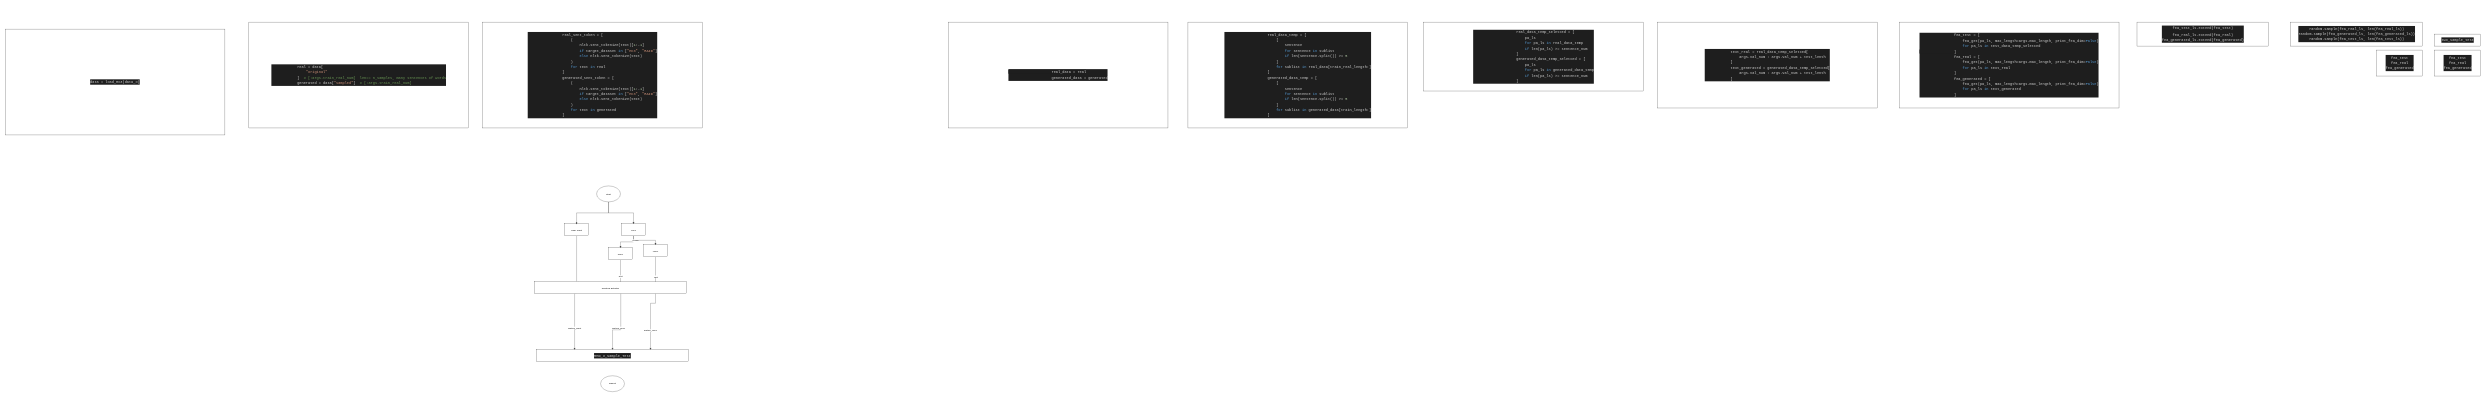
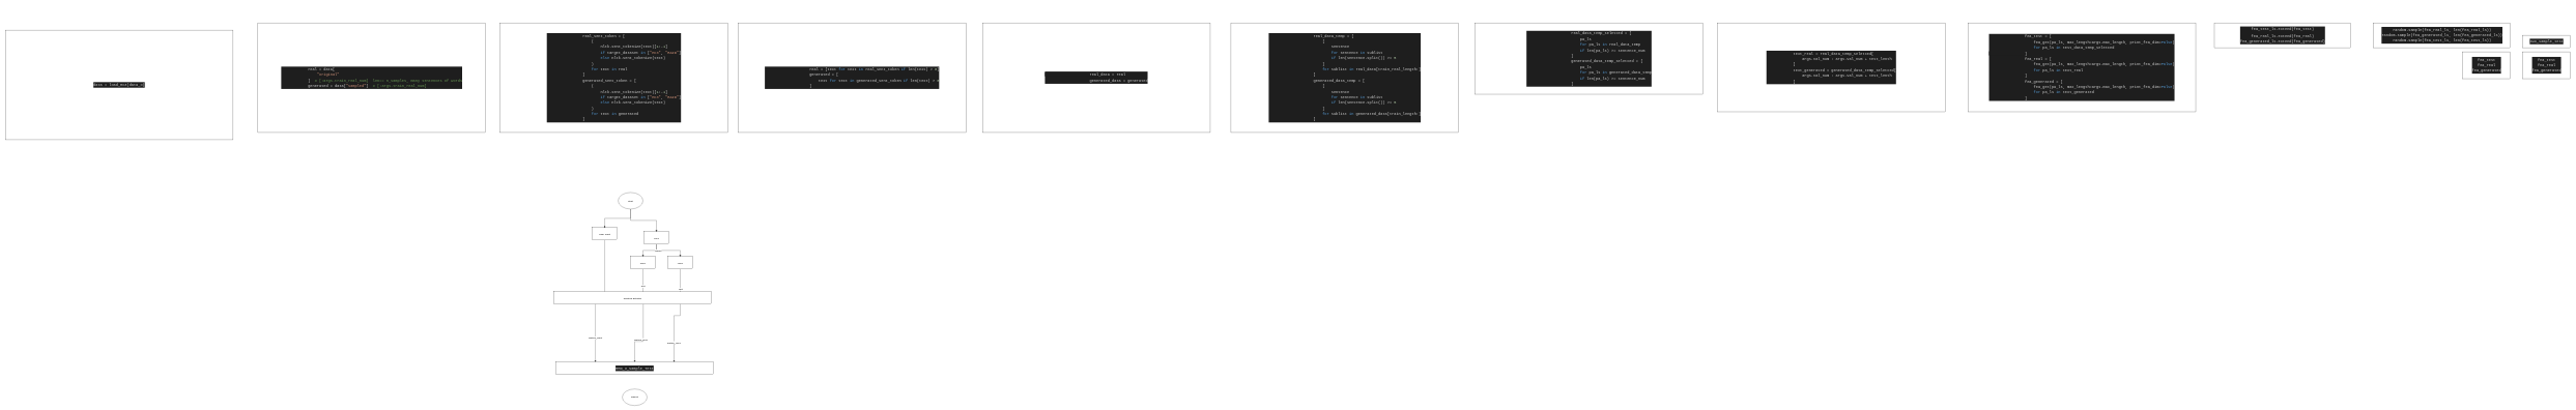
+ <mxCell id="12" value="&lt;div style=&quot;color: rgb(212, 212, 212); background-color: rgb(30, 30, 30); font-family: Menlo, Monaco, &amp;quot;Courier New&amp;quot;, monospace; font-size: 18px; line-height: 27px; white-space: pre;&quot;&gt;&lt;div style=&quot;line-height: 27px;&quot;&gt;&lt;div style=&quot;line-height: 27px;&quot;&gt;&lt;div style=&quot;text-align: left;&quot;&gt;&lt;div style=&quot;line-height: 27px;&quot;&gt;&lt;div style=&quot;line-height: 27px;&quot;&gt;&lt;div style=&quot;line-height: 27px;&quot;&gt;&lt;div style=&quot;line-height: 27px;&quot;&gt;&lt;div&gt;                    real = [text &lt;span style=&quot;color: #569cd6;&quot;&gt;for&lt;/span&gt; text &lt;span style=&quot;color: #569cd6;&quot;&gt;in&lt;/span&gt; real_sent_token &lt;span style=&quot;color: #569cd6;&quot;&gt;if&lt;/span&gt; len(text) &amp;gt; &lt;span style=&quot;color: #b5cea8;&quot;&gt;0&lt;/span&gt;]&lt;/div&gt;&lt;div&gt;                    generated = [&lt;/div&gt;&lt;div&gt;                        text &lt;span style=&quot;color: #569cd6;&quot;&gt;for&lt;/span&gt; text &lt;span style=&quot;color: #569cd6;&quot;&gt;in&lt;/span&gt; generated_sent_token &lt;span style=&quot;color: #569cd6;&quot;&gt;if&lt;/span&gt; len(text) &amp;gt; &lt;span style=&quot;color: #b5cea8;&quot;&gt;0&lt;/span&gt;&lt;/div&gt;&lt;div&gt;                    ]&lt;/div&gt;&lt;/div&gt;&lt;/div&gt;&lt;/div&gt;&lt;/div&gt;&lt;/div&gt;&lt;/div&gt;&lt;/div&gt;&lt;/div&gt;" style="rounded=0;whiteSpace=wrap;html=1;" parent="1" vertex="1"><mxGeometry x="3560" y="110" width="1100" height="530" as="geometry" /></mxCell>
- <mxCell id="18" value="User Input" style="rounded=0;whiteSpace=wrap;html=1;" parent="1" vertex="1"><mxGeometry x="2820" y="1120" width="120" height="60" as="geometry" /></mxCell>
+ <mxCell id="18" value="User Input" style="rounded=0;whiteSpace=wrap;html=1;" parent="1" vertex="1"><mxGeometry x="2855" y="1100" width="120" height="60" as="geometry" /></mxCell>
- <mxCell id="29" value="HWT" style="rounded=0;whiteSpace=wrap;html=1;" parent="1" vertex="1"><mxGeometry x="3215" y="1225" width="120" height="60" as="geometry" /></mxCell>
+ <mxCell id="29" value="HWT" style="rounded=0;whiteSpace=wrap;html=1;" parent="1" vertex="1"><mxGeometry x="3220" y="1240" width="120" height="60" as="geometry" /></mxCell>
